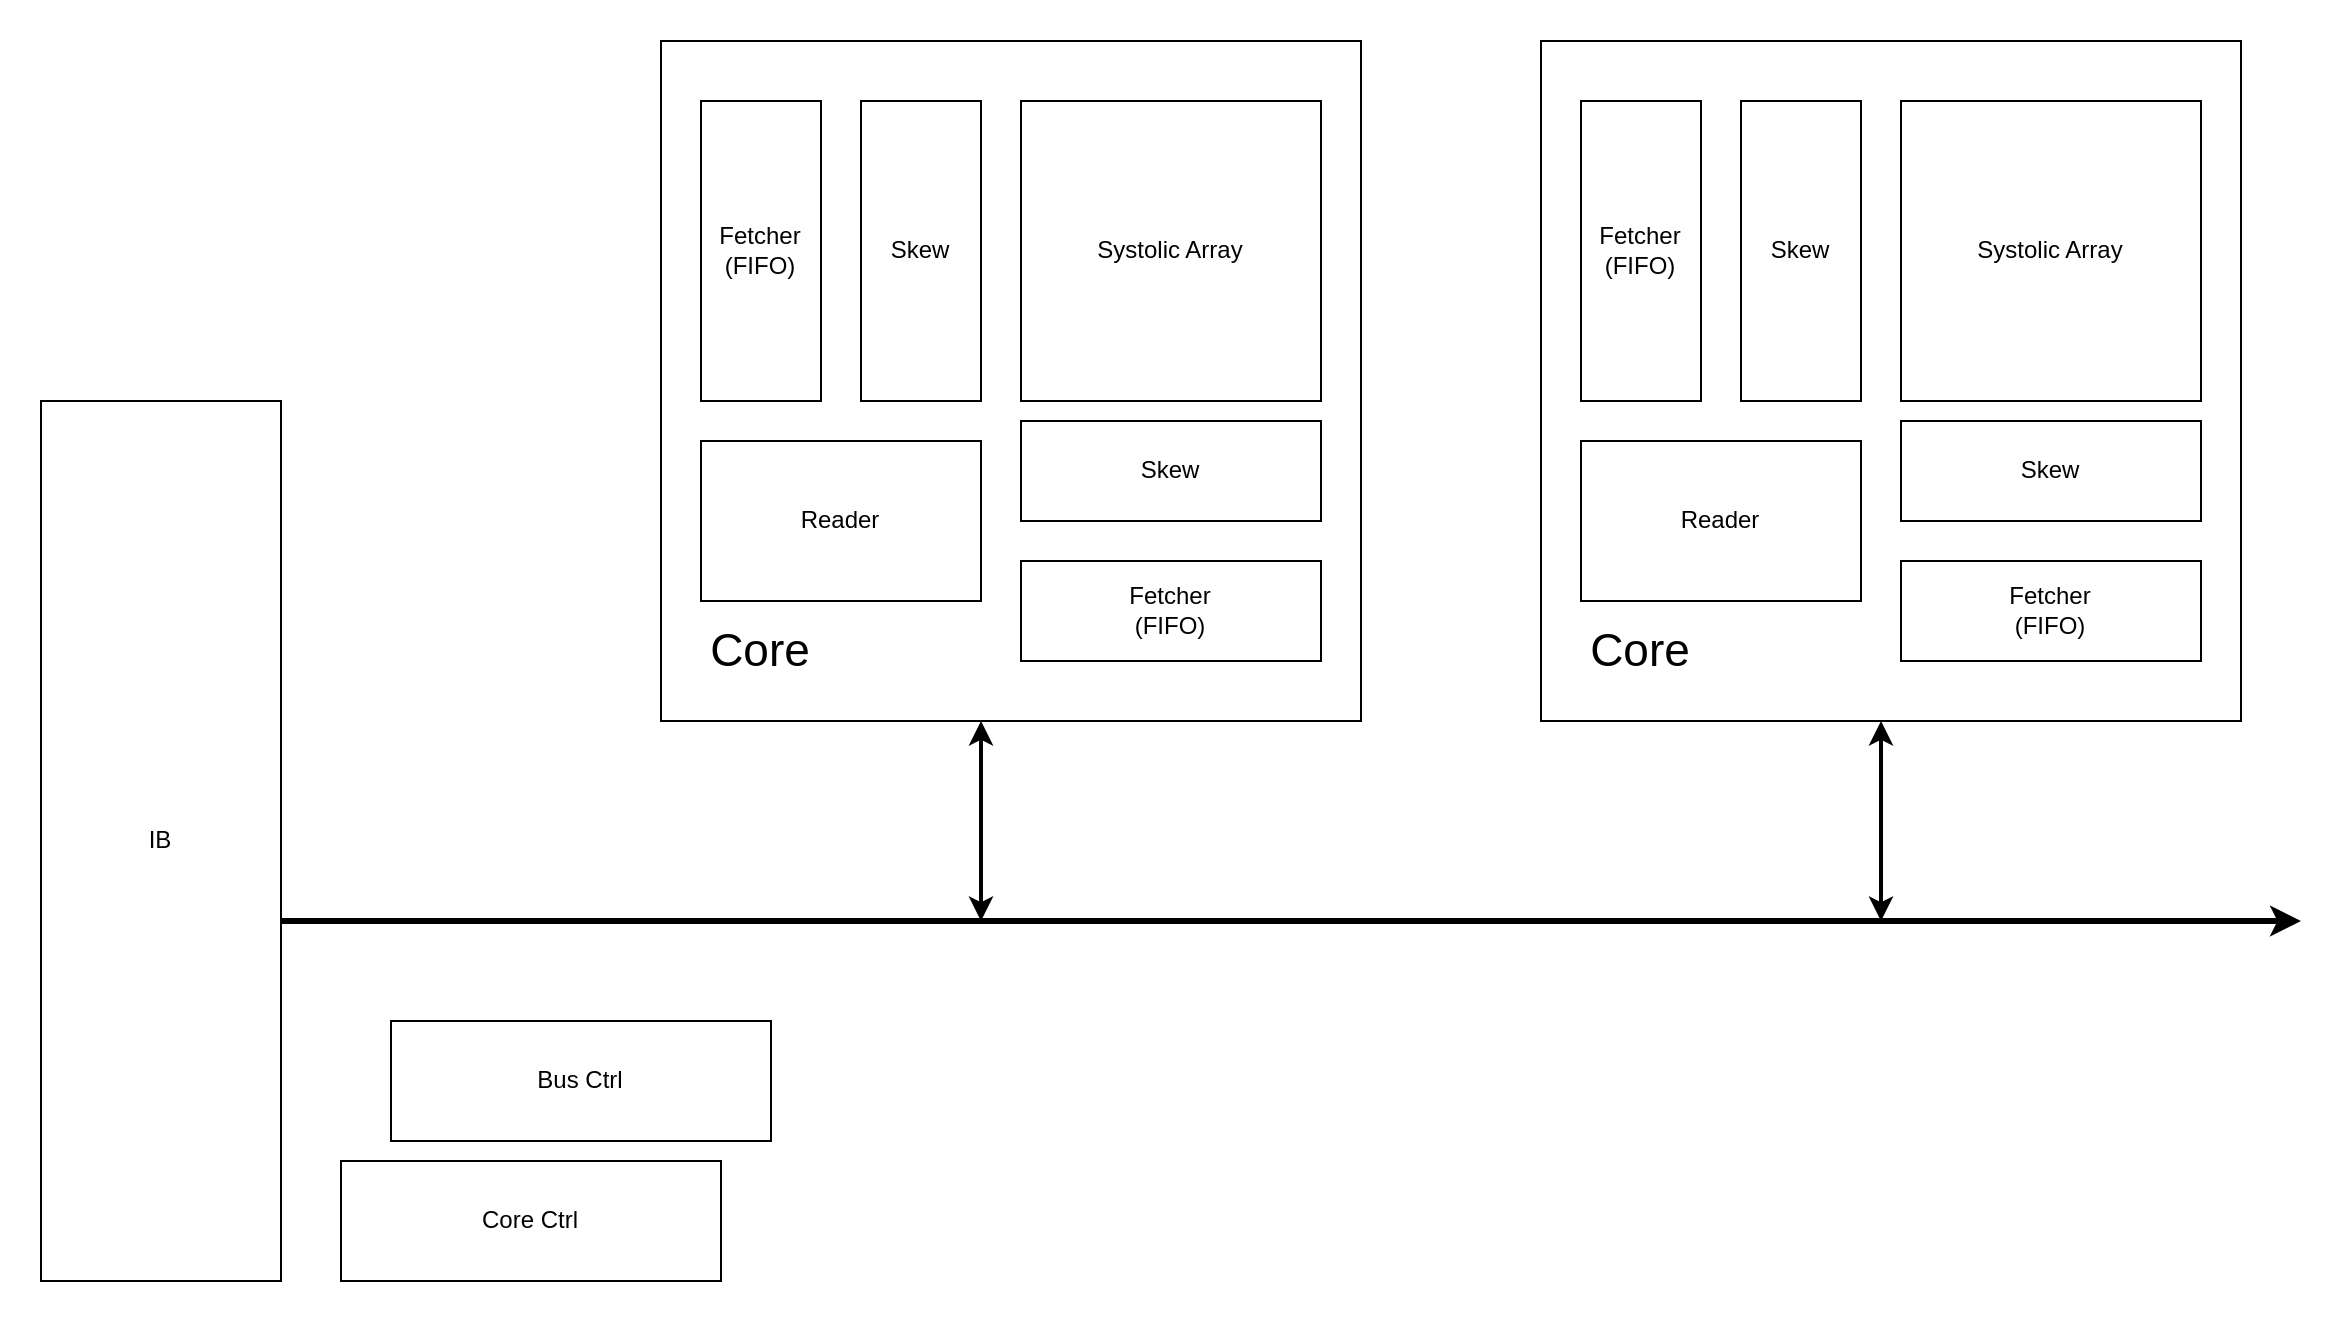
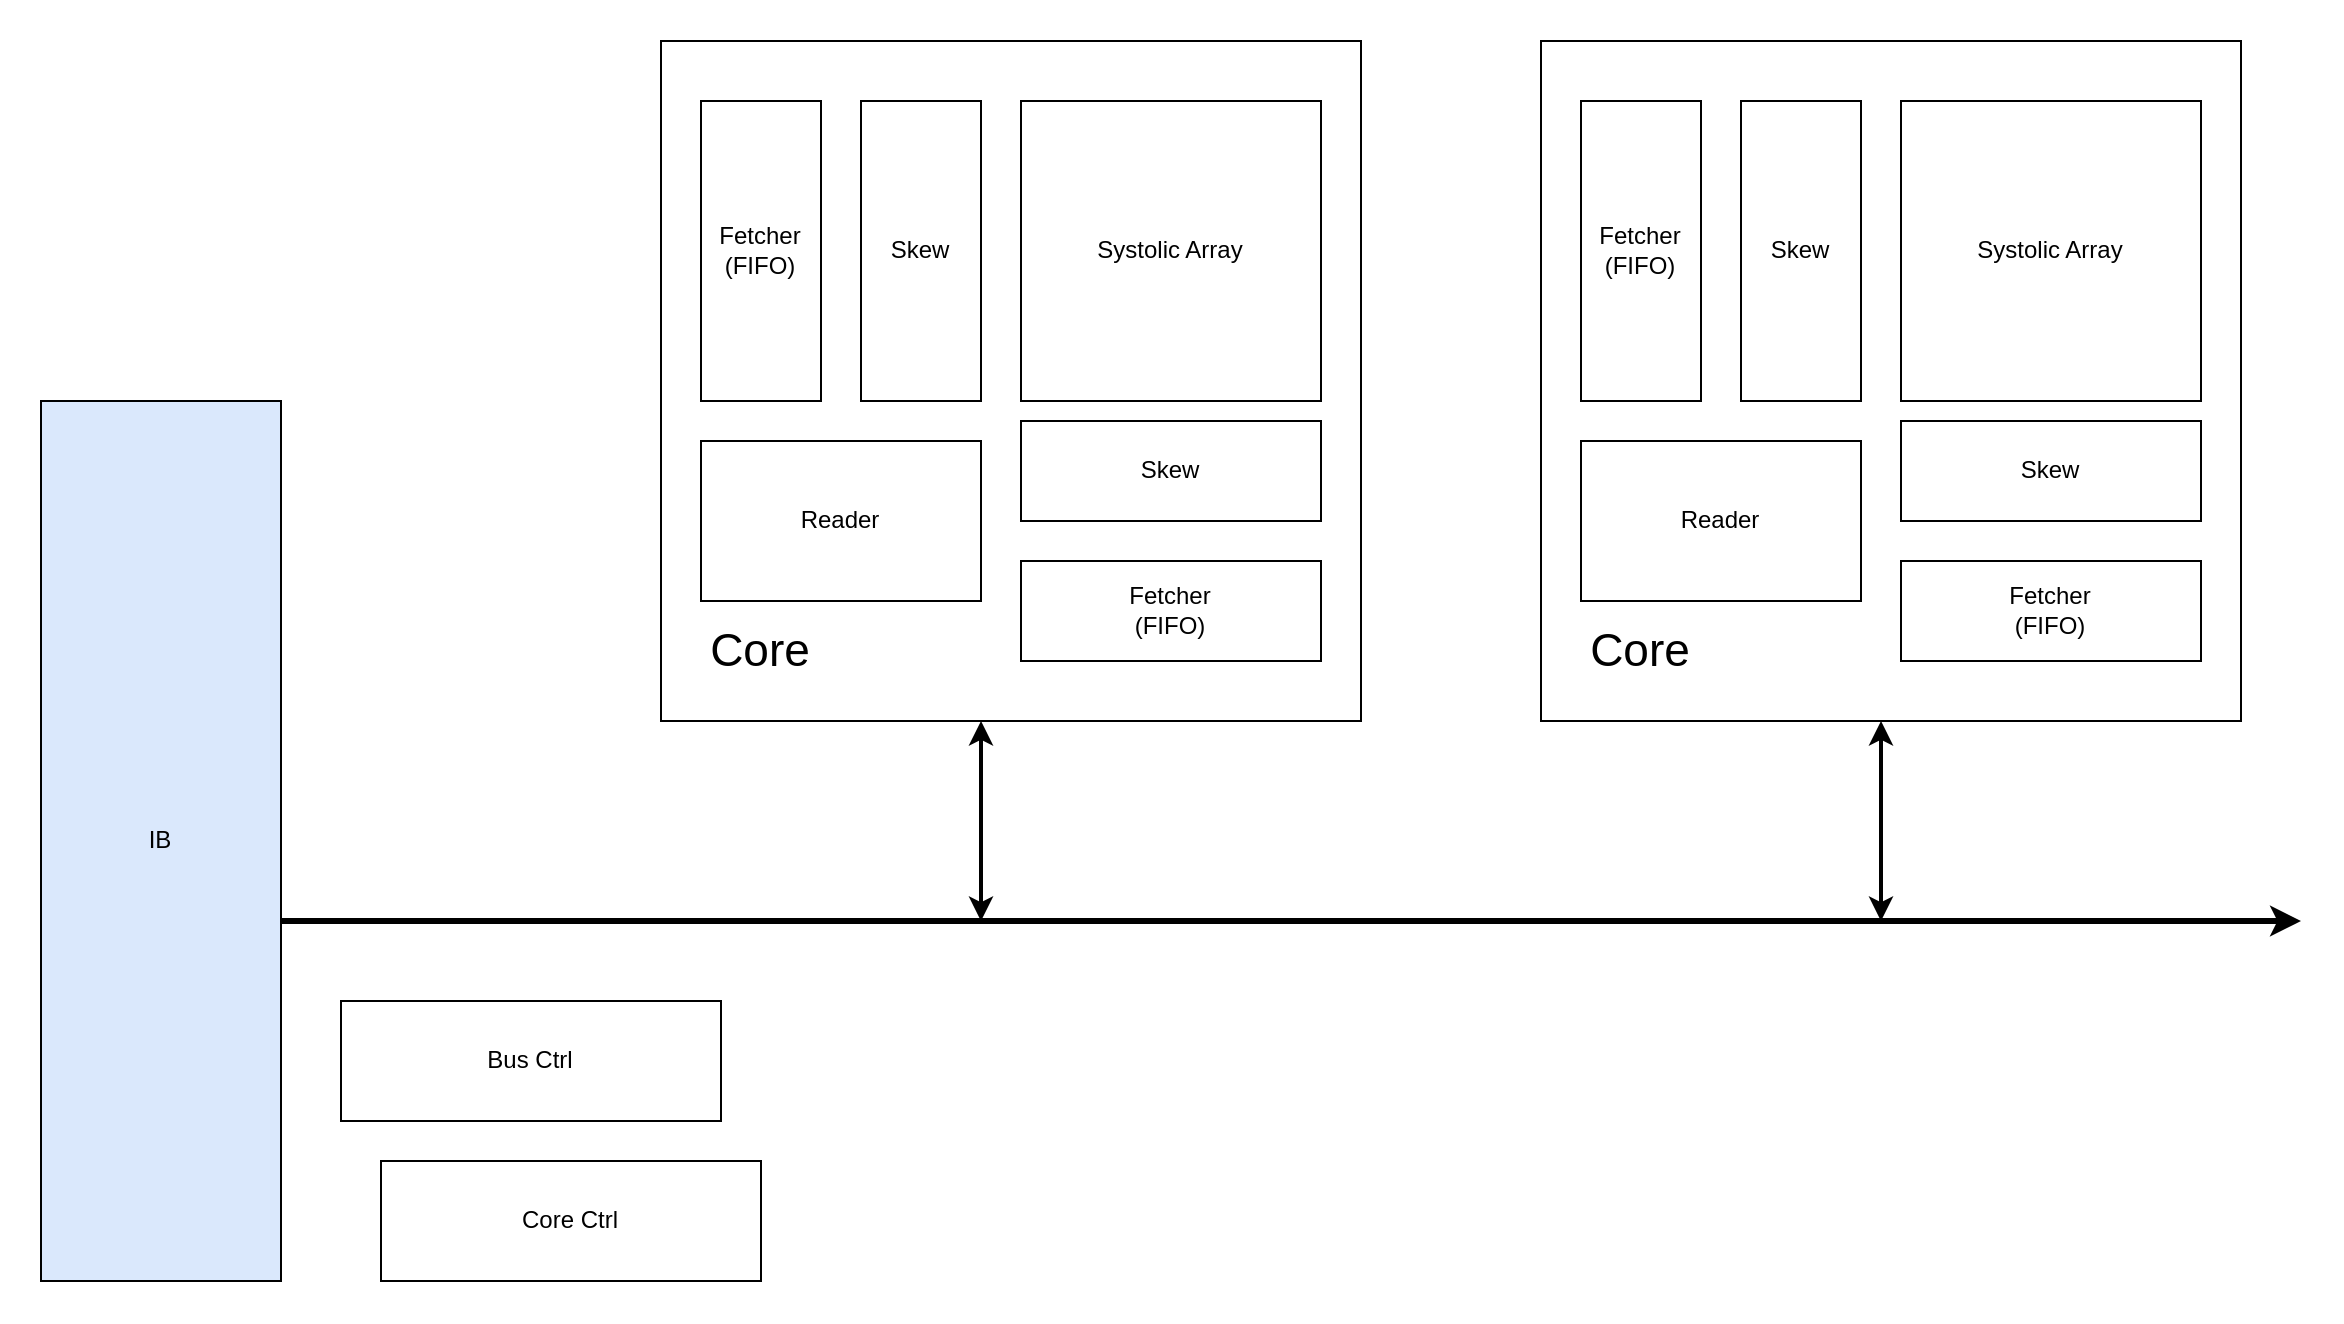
- <mxCell id="8" value="IB" style="rounded=0;whiteSpace=wrap;html=1;" vertex="1" parent="1"><mxGeometry x="20" y="200" width="120" height="440" as="geometry" /></mxCell>
+ <mxCell id="8" value="IB" style="rounded=0;whiteSpace=wrap;html=1;fillColor=#dae8fc;" vertex="1" parent="1"><mxGeometry x="20" y="200" width="120" height="440" as="geometry" /></mxCell>
- <mxCell id="13" value="Bus Ctrl" style="rounded=0;whiteSpace=wrap;html=1;" vertex="1" parent="1"><mxGeometry x="195" y="510" width="190" height="60" as="geometry" /></mxCell>
+ <mxCell id="13" value="Bus Ctrl" style="rounded=0;whiteSpace=wrap;html=1;" vertex="1" parent="1"><mxGeometry x="170" y="500" width="190" height="60" as="geometry" /></mxCell>
- <mxCell id="23" value="Core Ctrl" style="rounded=0;whiteSpace=wrap;html=1;" vertex="1" parent="1"><mxGeometry x="170" y="580" width="190" height="60" as="geometry" /></mxCell>
+ <mxCell id="23" value="Core Ctrl" style="rounded=0;whiteSpace=wrap;html=1;" vertex="1" parent="1"><mxGeometry x="190" y="580" width="190" height="60" as="geometry" /></mxCell>
